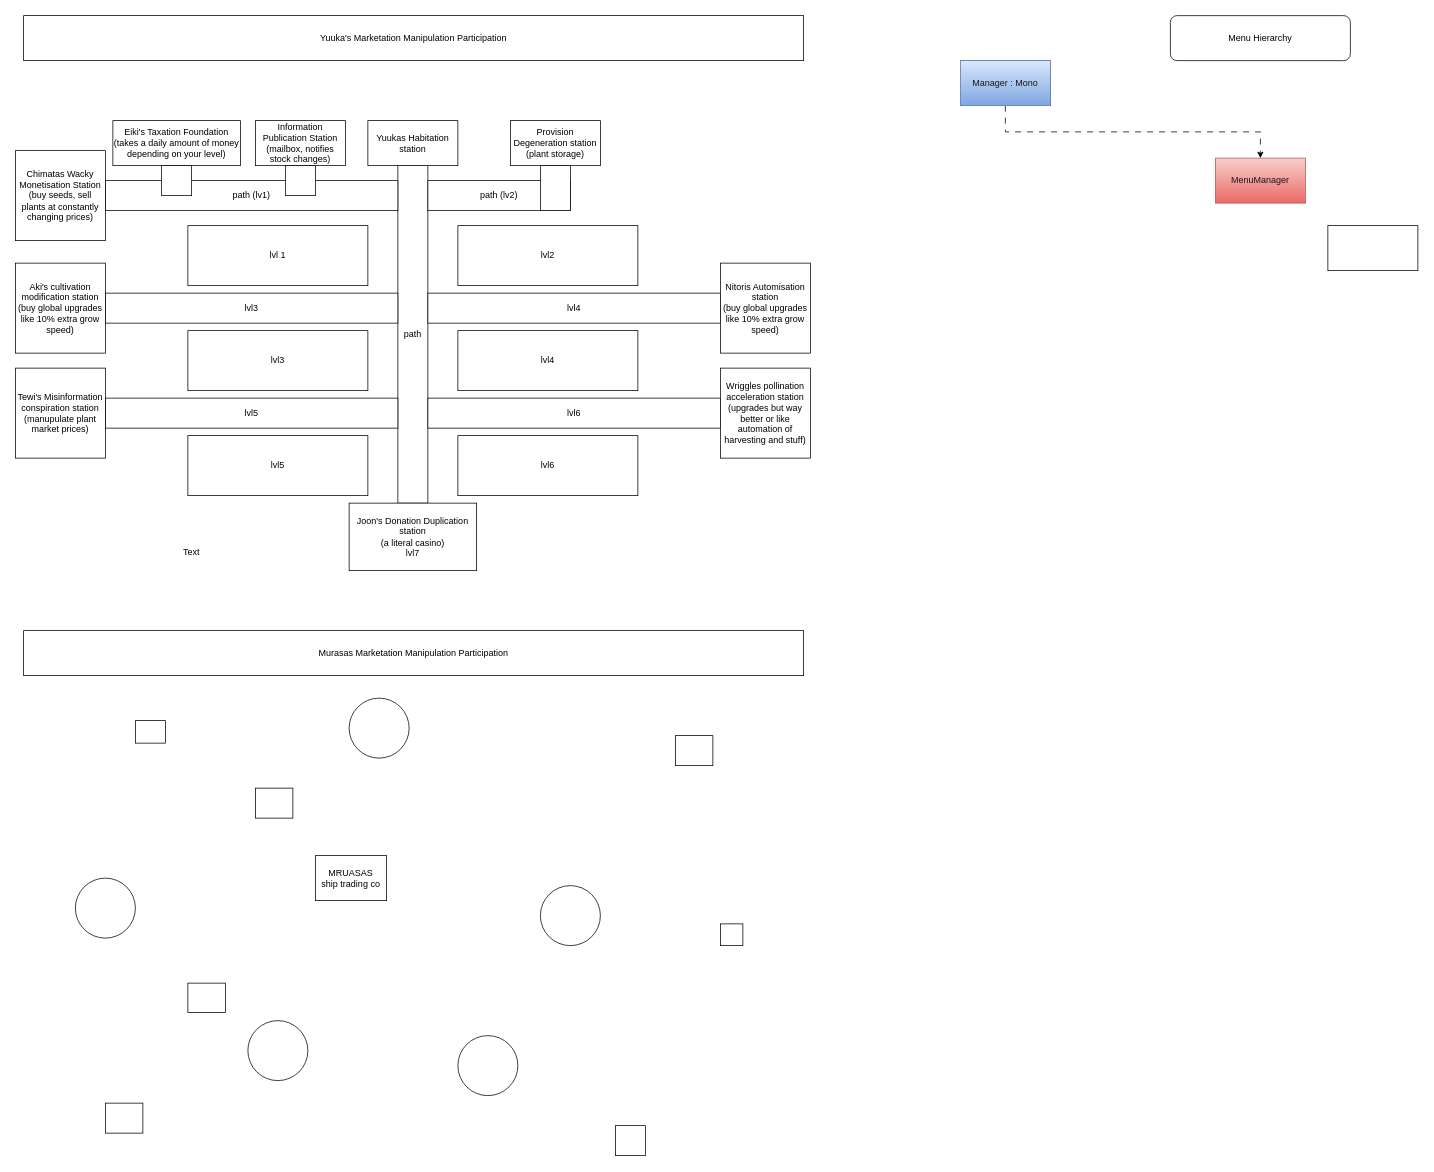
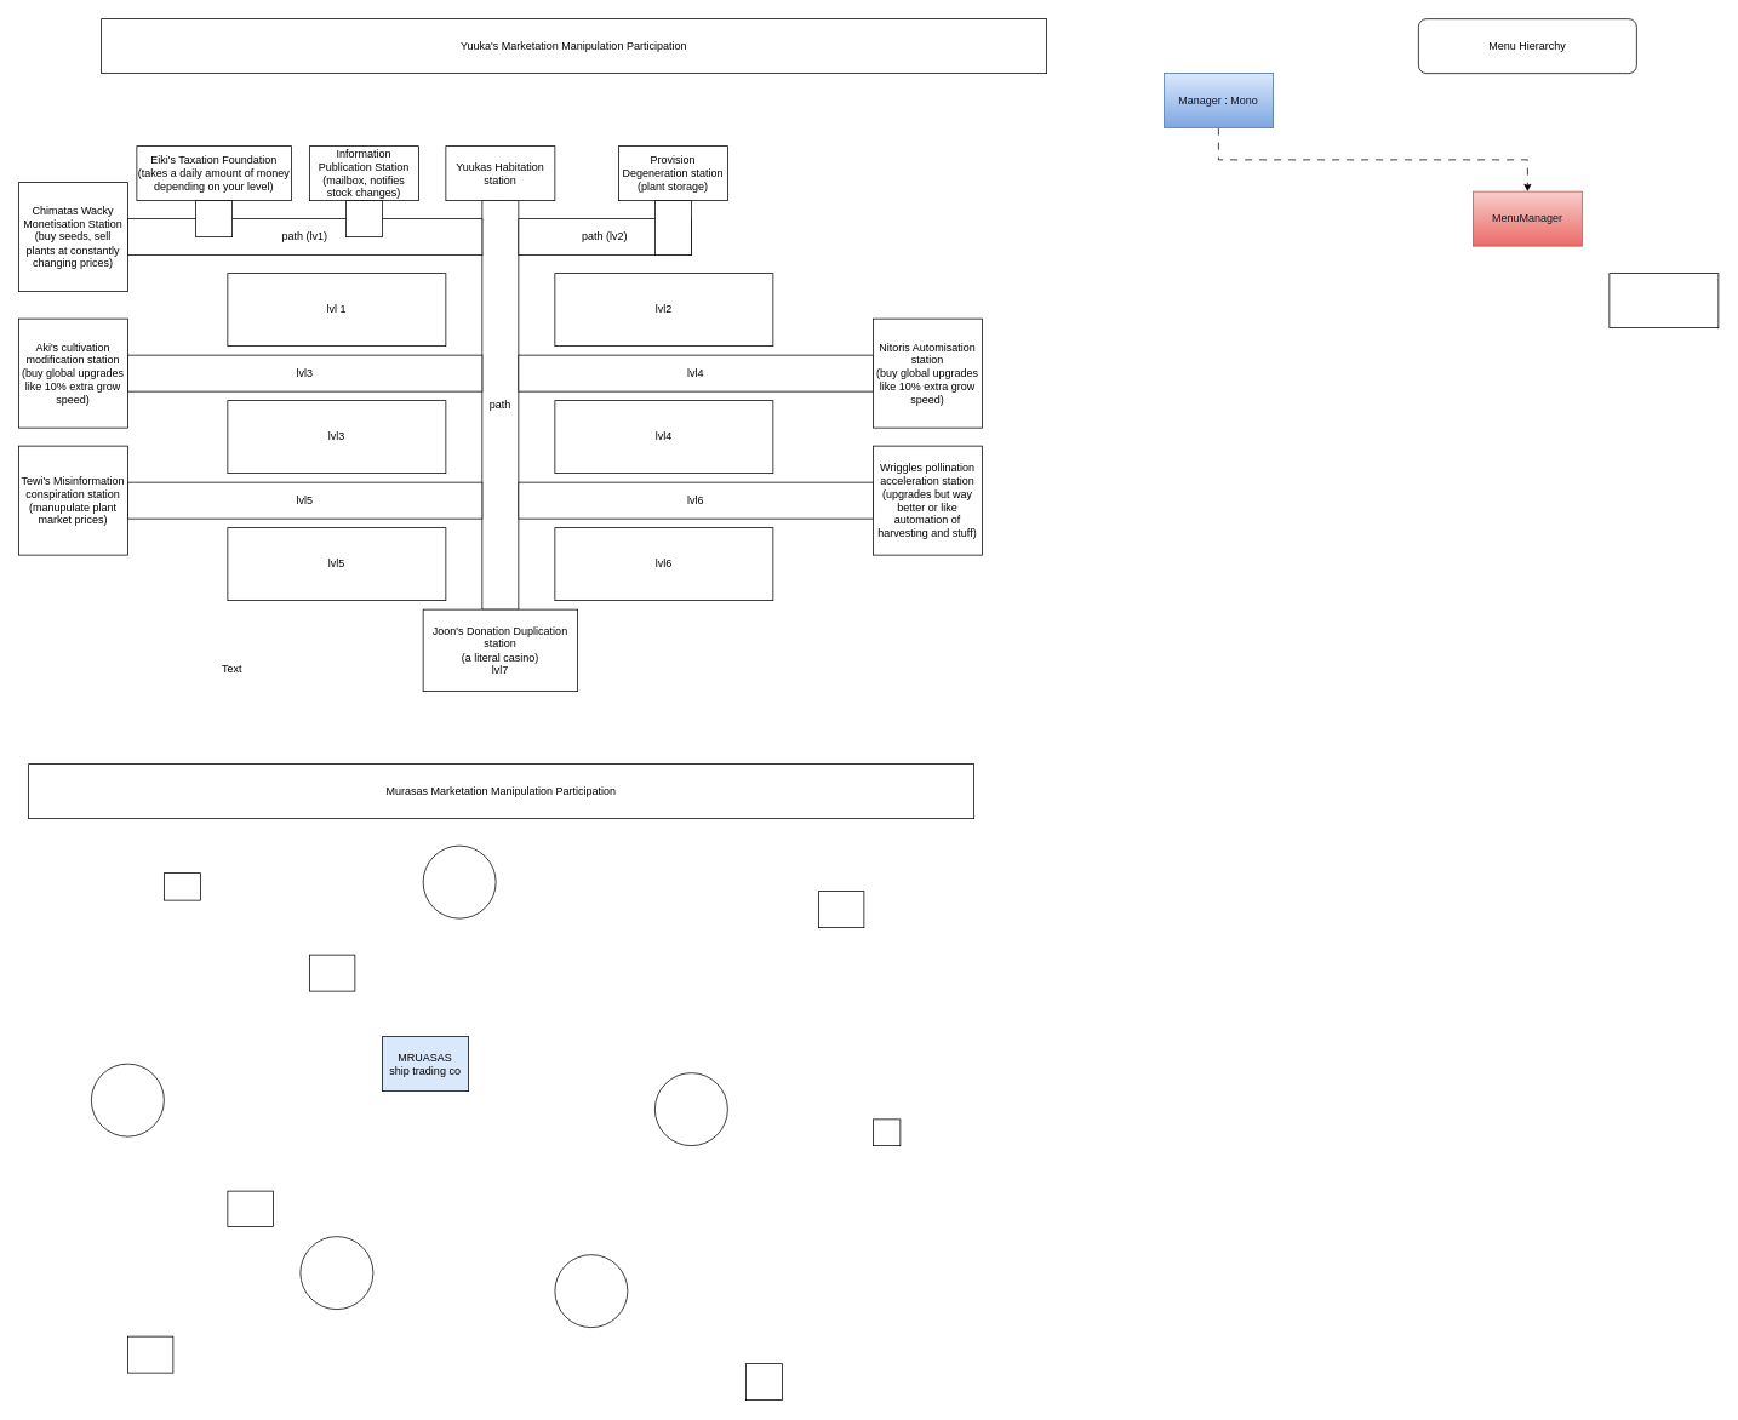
- <mxCell id="2" value="Yuuka's Marketation Manipulation Participation" style="rounded=0;whiteSpace=wrap;html=1;" parent="1" vertex="1"><mxGeometry x="31" y="20" width="1040" height="60" as="geometry" /></mxCell>
+ <mxCell id="2" value="Yuuka's Marketation Manipulation Participation" style="rounded=0;whiteSpace=wrap;html=1;" parent="1" vertex="1"><mxGeometry x="111" y="20" width="1040" height="60" as="geometry" /></mxCell>
- <mxCell id="38" value="MRUASAS&lt;br&gt;ship trading co" style="rounded=0;whiteSpace=wrap;html=1;" parent="1" vertex="1"><mxGeometry x="420" y="1140" width="95" height="60" as="geometry" /></mxCell>
+ <mxCell id="38" value="MRUASAS&lt;br&gt;ship trading co" style="rounded=0;whiteSpace=wrap;html=1;fillColor=#dae8fc;" parent="1" vertex="1"><mxGeometry x="420" y="1140" width="95" height="60" as="geometry" /></mxCell>
